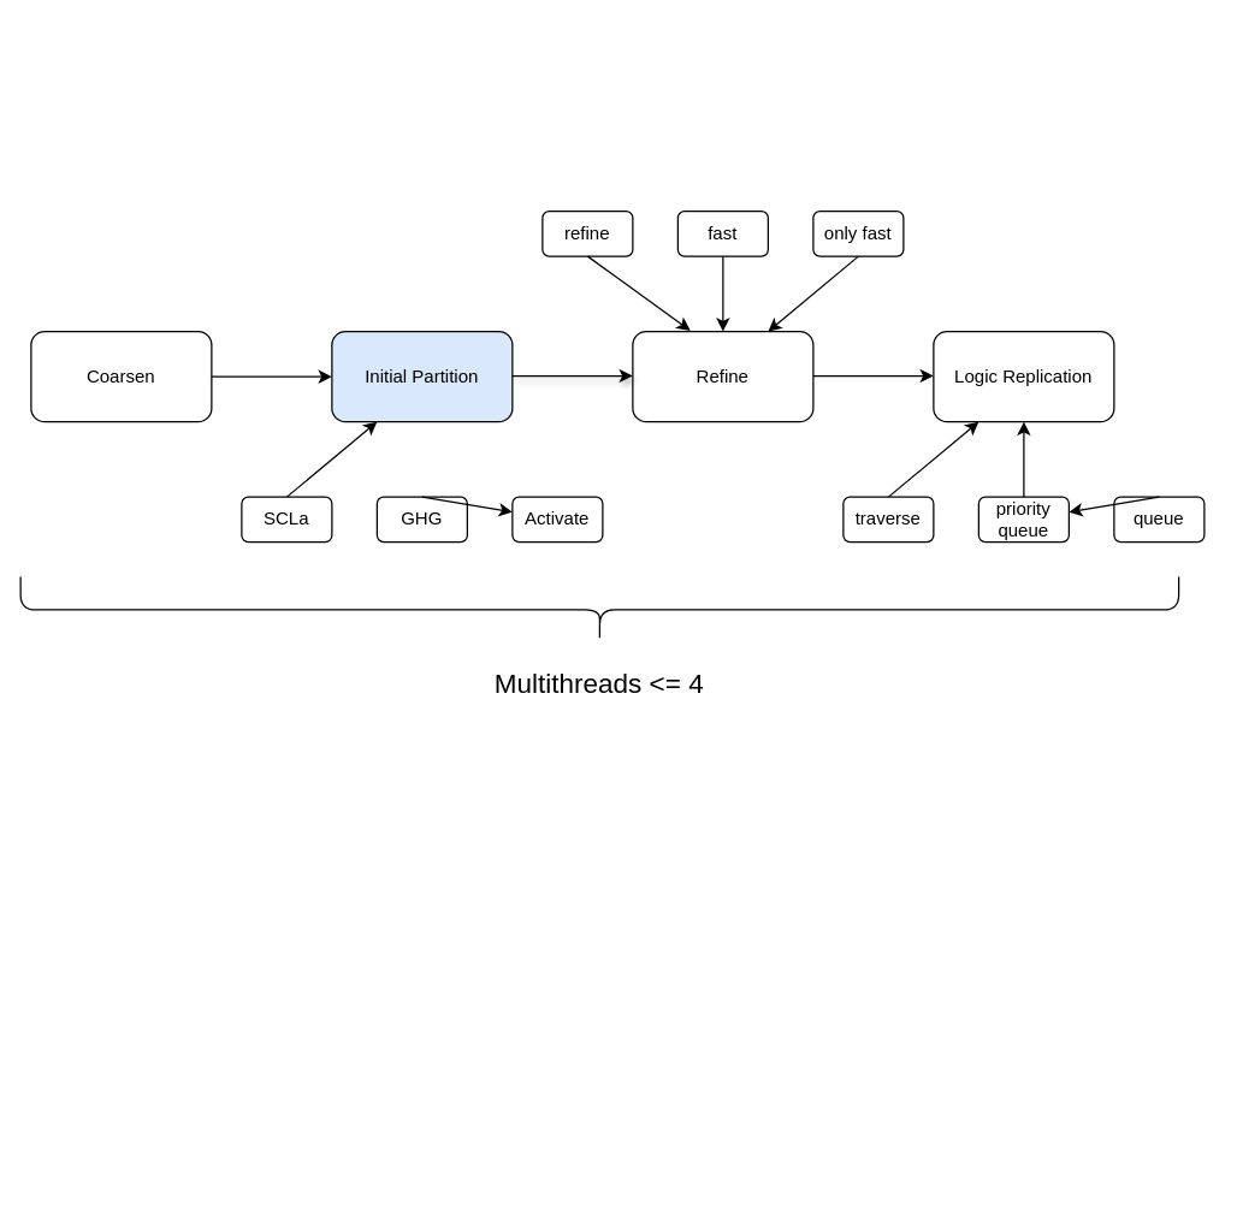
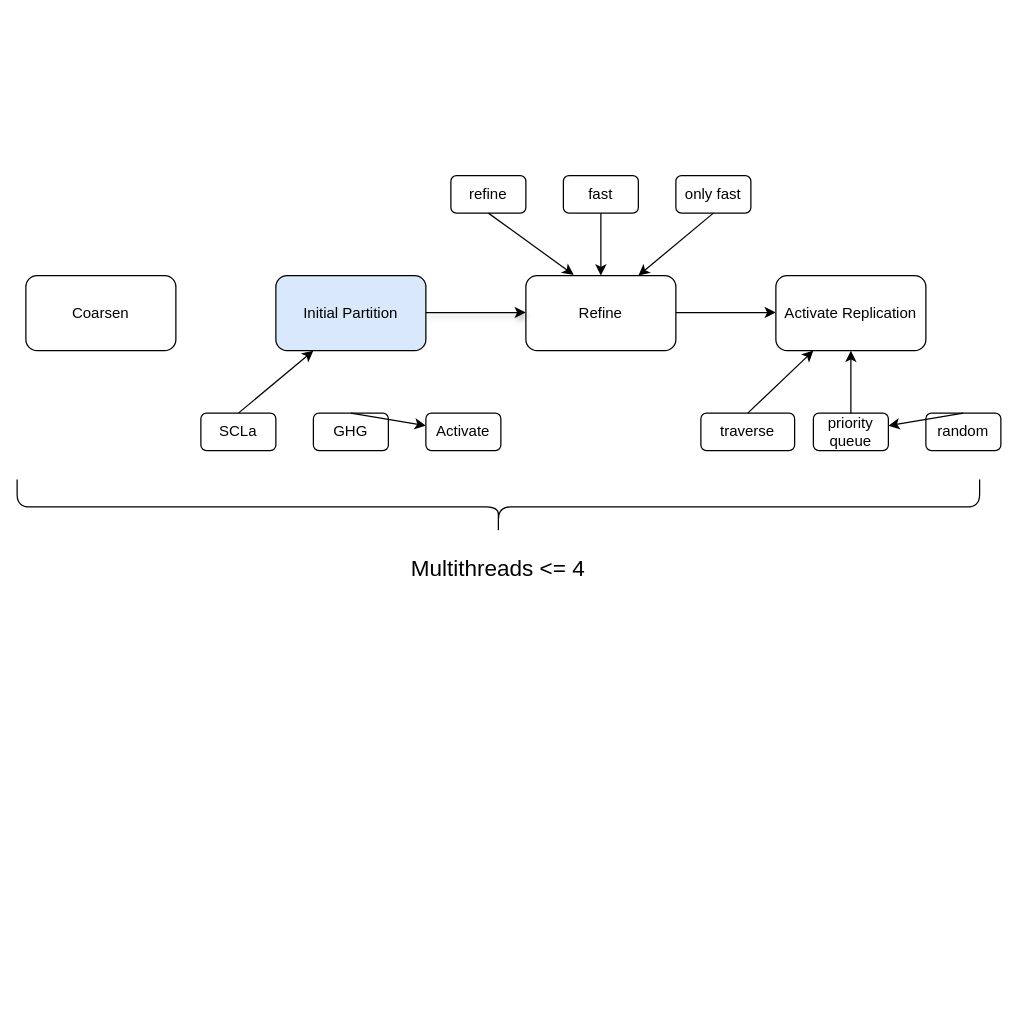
- <mxCell id="15" value="" style="endArrow=classic;html=1;exitX=1;exitY=0.5;exitDx=0;exitDy=0;entryX=0;entryY=0.5;entryDx=0;entryDy=0;strokeColor=#000000;" edge="1" parent="1" source="2" target="3"><mxGeometry width="50" height="50" relative="1" as="geometry"><mxPoint x="170" y="290" as="sourcePoint" /><mxPoint x="220" y="240" as="targetPoint" /></mxGeometry></mxCell>
- <mxCell id="5" value="Logic Replication" style="rounded=1;whiteSpace=wrap;html=1;" vertex="1" parent="1"><mxGeometry x="620" y="220" width="120" height="60" as="geometry" /></mxCell>
+ <mxCell id="5" value="Activate Replication" style="rounded=1;whiteSpace=wrap;html=1;" vertex="1" parent="1"><mxGeometry x="620" y="220" width="120" height="60" as="geometry" /></mxCell>
- <mxCell id="12" value="traverse" style="rounded=1;whiteSpace=wrap;html=1;" vertex="1" parent="1"><mxGeometry x="560" y="330" width="60" height="30" as="geometry" /></mxCell>
+ <mxCell id="12" value="traverse" style="rounded=1;whiteSpace=wrap;html=1;" vertex="1" parent="1"><mxGeometry x="560" y="330" width="75" height="30" as="geometry" /></mxCell>
- <mxCell id="14" value="queue" style="rounded=1;whiteSpace=wrap;html=1;" vertex="1" parent="1"><mxGeometry x="740" y="330" width="60" height="30" as="geometry" /></mxCell>
+ <mxCell id="14" value="random" style="rounded=1;whiteSpace=wrap;html=1;" vertex="1" parent="1"><mxGeometry x="740" y="330" width="60" height="30" as="geometry" /></mxCell>
